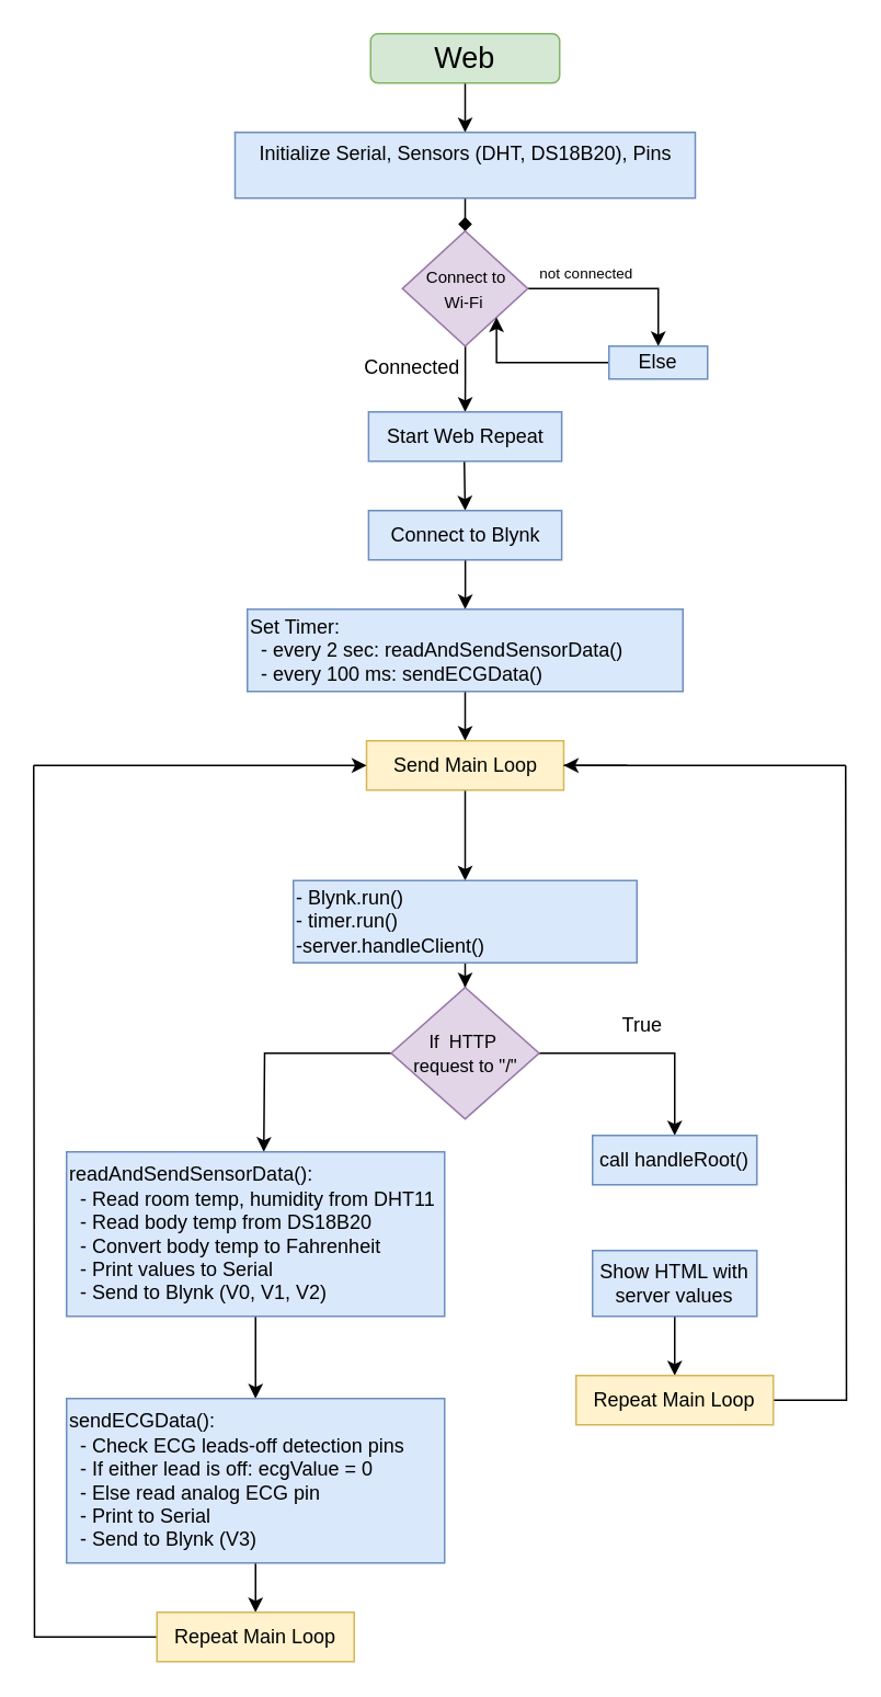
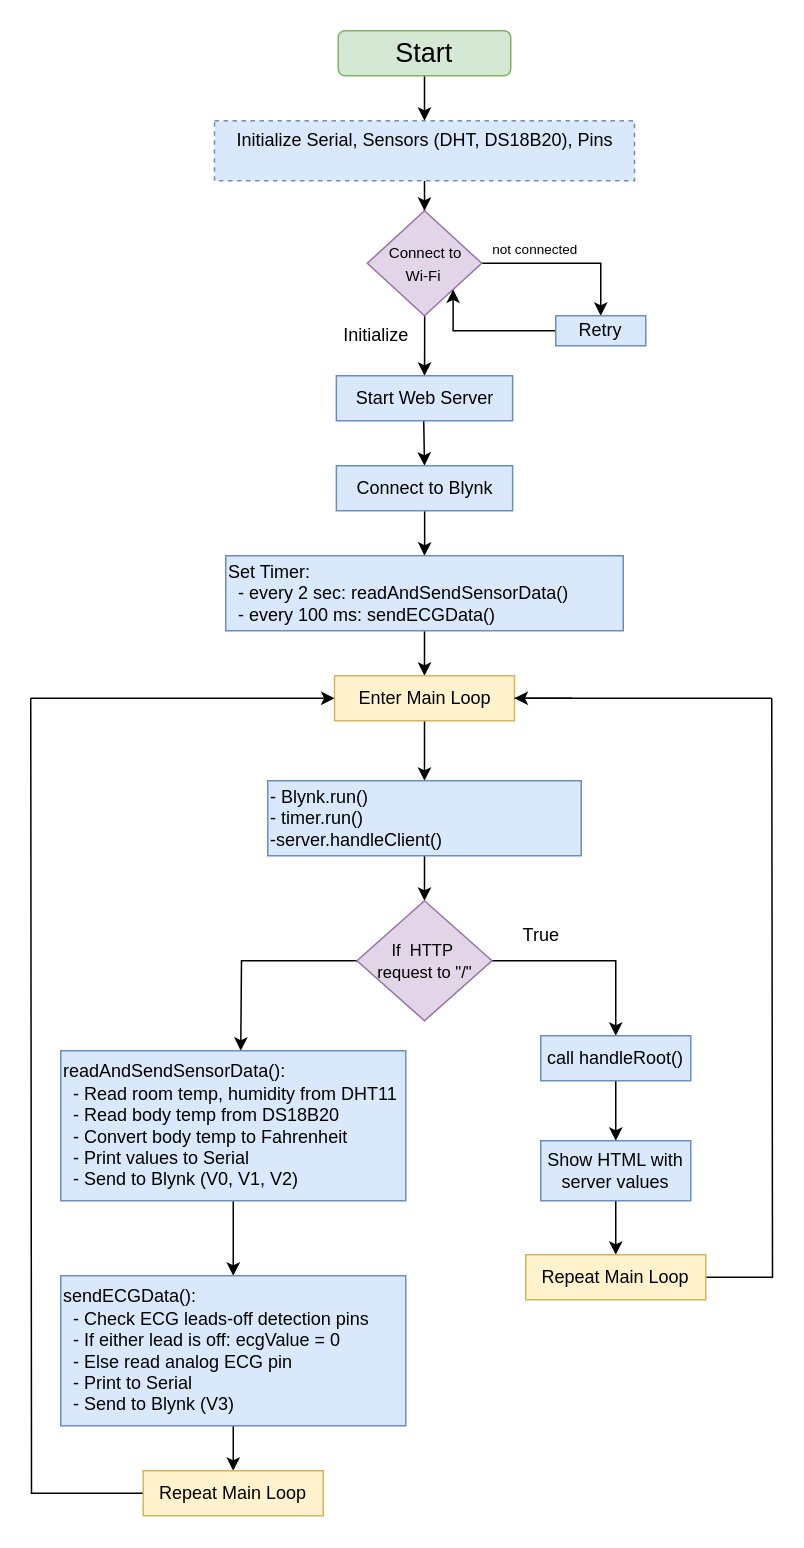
- <mxCell id="3" value="&lt;font style=&quot;font-size: 18px;&quot;&gt;Web&lt;/font&gt;" style="rounded=1;whiteSpace=wrap;html=1;fillColor=#d5e8d4;strokeColor=#82b366;" parent="1" vertex="1"><mxGeometry x="225" y="20" width="115" height="30" as="geometry" /></mxCell>
+ <mxCell id="3" value="&lt;font style=&quot;font-size: 18px;&quot;&gt;Start&lt;/font&gt;" style="rounded=1;whiteSpace=wrap;html=1;fillColor=#d5e8d4;strokeColor=#82b366;" parent="1" vertex="1"><mxGeometry x="225" y="20" width="115" height="30" as="geometry" /></mxCell>
- <mxCell id="5" value="&lt;div&gt;Initialize Serial, Sensors (DHT, DS18B20), Pins&lt;/div&gt;&lt;div&gt;&lt;br&gt;&lt;/div&gt;" style="rounded=0;whiteSpace=wrap;html=1;fillColor=#dae8fc;strokeColor=#6c8ebf;" parent="1" vertex="1"><mxGeometry x="142.5" y="80" width="280" height="40" as="geometry" /></mxCell>
+ <mxCell id="5" value="&lt;div&gt;Initialize Serial, Sensors (DHT, DS18B20), Pins&lt;/div&gt;&lt;div&gt;&lt;br&gt;&lt;/div&gt;" style="rounded=0;whiteSpace=wrap;html=1;fillColor=#dae8fc;strokeColor=#6c8ebf;dashed=1;" parent="1" vertex="1"><mxGeometry x="142.5" y="80" width="280" height="40" as="geometry" /></mxCell>
- <mxCell id="4" style="edgeStyle=orthogonalEdgeStyle;rounded=0;orthogonalLoop=1;jettySize=auto;html=1;entryX=0.5;entryY=0;entryDx=0;entryDy=0;endArrow=diamond;" parent="1" source="5" target="8" edge="1"><mxGeometry relative="1" as="geometry" /></mxCell>
+ <mxCell id="4" style="edgeStyle=orthogonalEdgeStyle;rounded=0;orthogonalLoop=1;jettySize=auto;html=1;entryX=0.5;entryY=0;entryDx=0;entryDy=0;" parent="1" source="5" target="8" edge="1"><mxGeometry relative="1" as="geometry" /></mxCell>
- <mxCell id="10" value="Else" style="rounded=0;whiteSpace=wrap;html=1;fillColor=#dae8fc;strokeColor=#6c8ebf;" parent="1" vertex="1"><mxGeometry x="370" y="210" width="60" height="20" as="geometry" /></mxCell>
+ <mxCell id="10" value="Retry" style="rounded=0;whiteSpace=wrap;html=1;fillColor=#dae8fc;strokeColor=#6c8ebf;" parent="1" vertex="1"><mxGeometry x="370" y="210" width="60" height="20" as="geometry" /></mxCell>
- <mxCell id="14" value="Connected" style="text;html=1;align=center;verticalAlign=middle;resizable=0;points=[];autosize=1;strokeColor=none;fillColor=none;" parent="1" vertex="1"><mxGeometry x="210" y="208" width="80" height="30" as="geometry" /></mxCell>
+ <mxCell id="14" value="Initialize" style="text;html=1;align=center;verticalAlign=middle;resizable=0;points=[];autosize=1;strokeColor=none;fillColor=none;" parent="1" vertex="1"><mxGeometry x="210" y="208" width="80" height="30" as="geometry" /></mxCell>
- <mxCell id="13" value="&lt;div&gt;Start Web Repeat&lt;/div&gt;" style="rounded=0;whiteSpace=wrap;html=1;fillColor=#dae8fc;strokeColor=#6c8ebf;" parent="1" vertex="1"><mxGeometry x="223.75" y="250" width="117.5" height="30" as="geometry" /></mxCell>
+ <mxCell id="13" value="&lt;div&gt;Start Web Server&lt;/div&gt;" style="rounded=0;whiteSpace=wrap;html=1;fillColor=#dae8fc;strokeColor=#6c8ebf;" parent="1" vertex="1"><mxGeometry x="223.75" y="250" width="117.5" height="30" as="geometry" /></mxCell>
- <mxCell id="20" value="&lt;div&gt;Send Main Loop&lt;/div&gt;" style="rounded=0;whiteSpace=wrap;html=1;fillColor=#fff2cc;strokeColor=#d6b656;" parent="1" vertex="1"><mxGeometry x="222.5" y="450" width="120" height="30" as="geometry" /></mxCell>
+ <mxCell id="20" value="&lt;div&gt;Enter Main Loop&lt;/div&gt;" style="rounded=0;whiteSpace=wrap;html=1;fillColor=#fff2cc;strokeColor=#d6b656;" parent="1" vertex="1"><mxGeometry x="222.5" y="450" width="120" height="30" as="geometry" /></mxCell>
- <mxCell id="22" value="&lt;div&gt;- Blynk.run()&lt;/div&gt;&lt;div&gt;&lt;span style=&quot;background-color: transparent; color: light-dark(rgb(0, 0, 0), rgb(255, 255, 255));&quot;&gt;-&lt;/span&gt;&lt;span style=&quot;background-color: transparent; color: light-dark(rgb(0, 0, 0), rgb(255, 255, 255));&quot;&gt;&amp;nbsp;timer.run()&lt;/span&gt;&lt;/div&gt;&lt;div&gt;-&lt;span style=&quot;background-color: transparent; color: light-dark(rgb(0, 0, 0), rgb(255, 255, 255));&quot;&gt;server.handleClient()&lt;/span&gt;&lt;/div&gt;" style="rounded=0;whiteSpace=wrap;html=1;align=left;fillColor=#dae8fc;strokeColor=#6c8ebf;" parent="1" vertex="1"><mxGeometry x="178" y="535" width="209" height="50" as="geometry" /></mxCell>
+ <mxCell id="22" value="&lt;div&gt;- Blynk.run()&lt;/div&gt;&lt;div&gt;&lt;span style=&quot;background-color: transparent; color: light-dark(rgb(0, 0, 0), rgb(255, 255, 255));&quot;&gt;-&lt;/span&gt;&lt;span style=&quot;background-color: transparent; color: light-dark(rgb(0, 0, 0), rgb(255, 255, 255));&quot;&gt;&amp;nbsp;timer.run()&lt;/span&gt;&lt;/div&gt;&lt;div&gt;-&lt;span style=&quot;background-color: transparent; color: light-dark(rgb(0, 0, 0), rgb(255, 255, 255));&quot;&gt;server.handleClient()&lt;/span&gt;&lt;/div&gt;" style="rounded=0;whiteSpace=wrap;html=1;align=left;fillColor=#dae8fc;strokeColor=#6c8ebf;" parent="1" vertex="1"><mxGeometry x="178" y="520" width="209" height="50" as="geometry" /></mxCell>
- <mxCell id="30" value="True" style="text;html=1;align=center;verticalAlign=middle;resizable=0;points=[];autosize=1;strokeColor=none;fillColor=none;" parent="1" vertex="1"><mxGeometry x="365" y="608" width="50" height="30" as="geometry" /></mxCell>
+ <mxCell id="30" value="True" style="text;html=1;align=center;verticalAlign=middle;resizable=0;points=[];autosize=1;strokeColor=none;fillColor=none;" parent="1" vertex="1"><mxGeometry x="335" y="608" width="50" height="30" as="geometry" /></mxCell>
+ <mxCell id="26" value="" style="edgeStyle=orthogonalEdgeStyle;rounded=0;orthogonalLoop=1;jettySize=auto;html=1;" parent="1" source="27" target="29" edge="1"><mxGeometry relative="1" as="geometry" /></mxCell>
